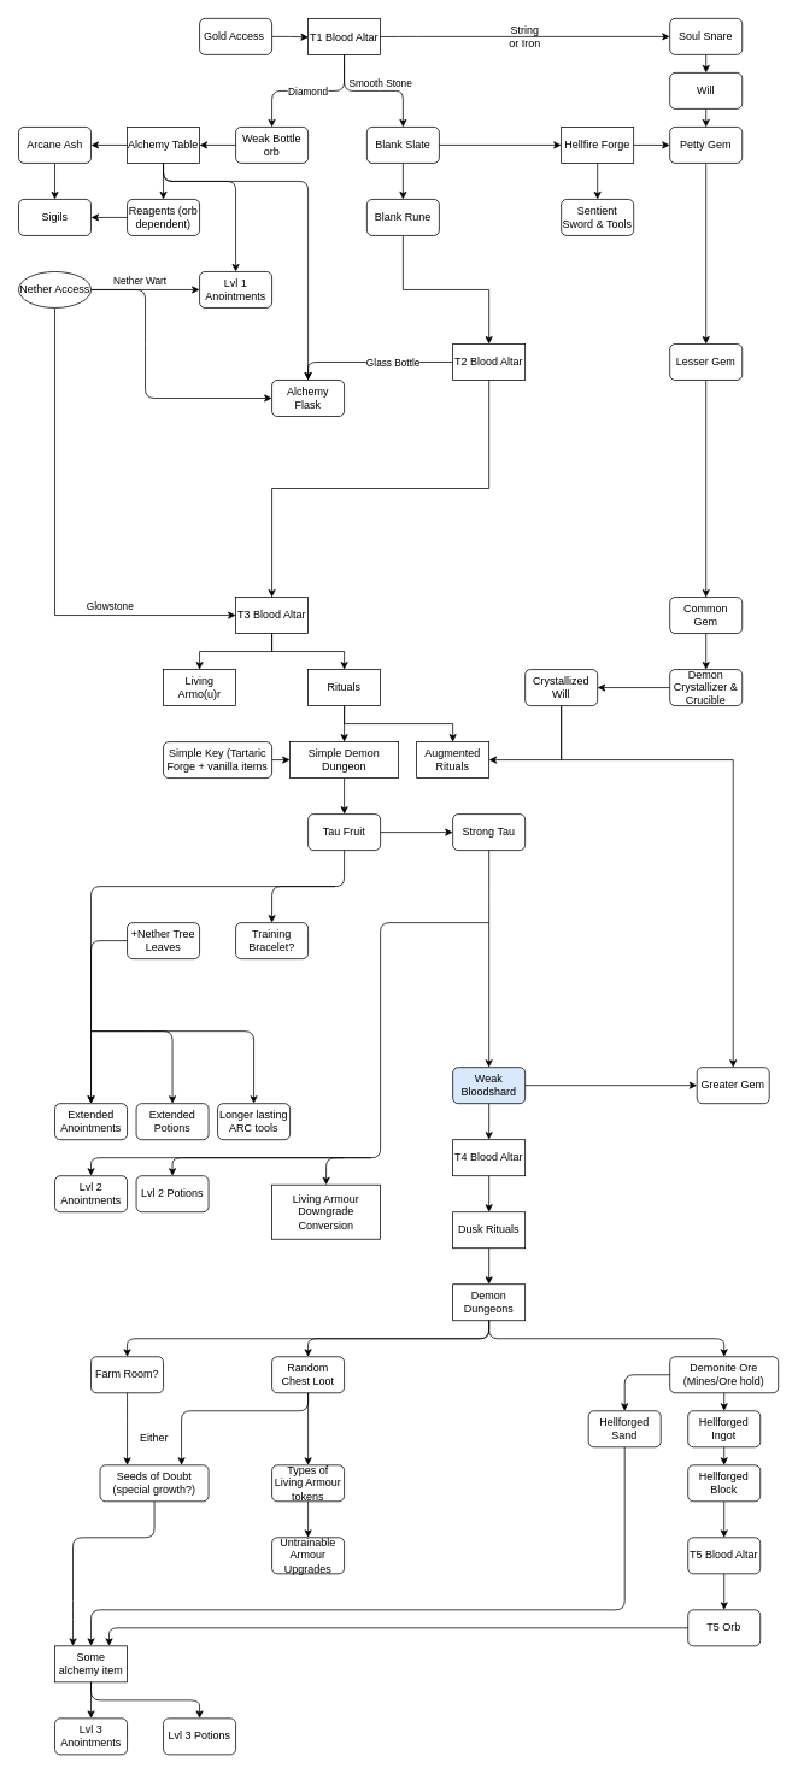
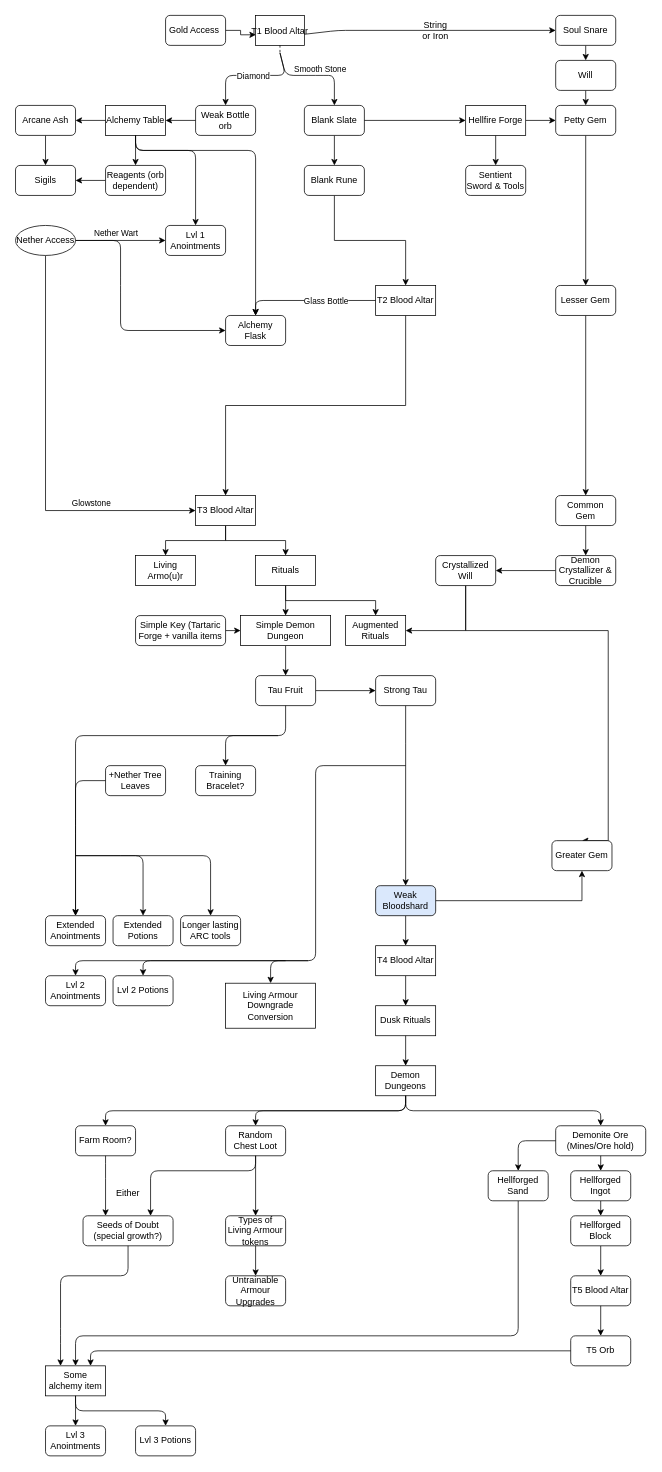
- <mxCell id="2" value="T1 Blood Altar" style="shape=umlLifeline;perimeter=lifelinePerimeter;container=1;collapsible=0;recursiveResize=0;rounded=0;shadow=0;strokeWidth=1;size=40;" parent="1" vertex="1"><mxGeometry x="340" y="20" width="80" height="40" as="geometry" /></mxCell>
+ <mxCell id="2" value="T1 Blood Altar" style="shape=umlLifeline;perimeter=lifelinePerimeter;container=1;collapsible=0;recursiveResize=0;rounded=0;shadow=0;strokeWidth=1;size=40;" parent="1" vertex="1"><mxGeometry x="340" y="20" width="65" height="50" as="geometry" /></mxCell>
- <mxCell id="66" value="Greater Gem" style="rounded=1;whiteSpace=wrap;html=1;glass=0;" parent="1" vertex="1"><mxGeometry x="770" y="1180" width="80" height="40" as="geometry" /></mxCell>
+ <mxCell id="66" value="Greater Gem" style="rounded=1;whiteSpace=wrap;html=1;glass=0;" parent="1" vertex="1"><mxGeometry x="735" y="1120" width="80" height="40" as="geometry" /></mxCell>
